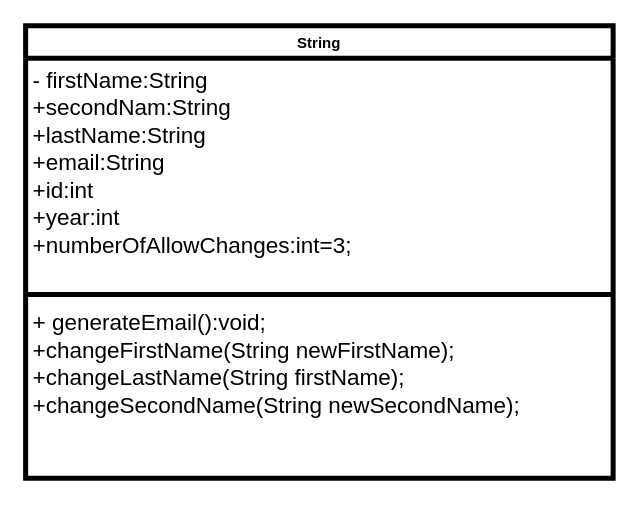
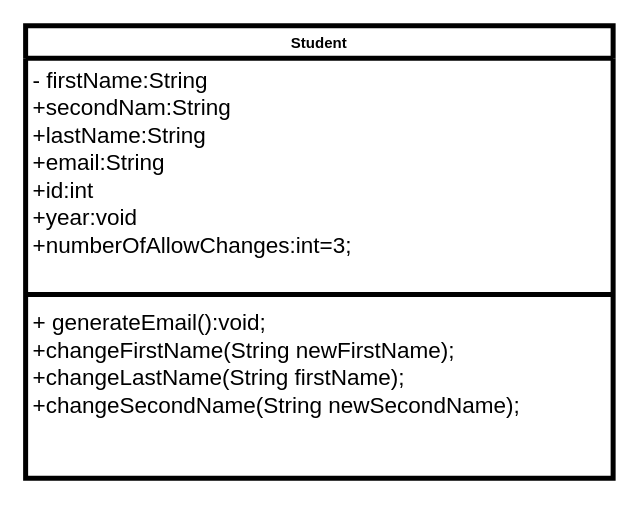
- <mxCell id="2" value="String" style="swimlane;fontStyle=1;align=center;verticalAlign=top;childLayout=stackLayout;horizontal=1;startSize=26;horizontalStack=0;resizeParent=1;resizeParentMax=0;resizeLast=0;collapsible=1;marginBottom=0;strokeWidth=4;" vertex="1" parent="1"><mxGeometry x="20" y="20" width="470" height="362" as="geometry"><mxRectangle x="80" y="60" width="100" height="30" as="alternateBounds" /></mxGeometry></mxCell>
+ <mxCell id="2" value="Student" style="swimlane;fontStyle=1;align=center;verticalAlign=top;childLayout=stackLayout;horizontal=1;startSize=26;horizontalStack=0;resizeParent=1;resizeParentMax=0;resizeLast=0;collapsible=1;marginBottom=0;strokeWidth=4;" vertex="1" parent="1"><mxGeometry x="20" y="20" width="470" height="362" as="geometry"><mxRectangle x="80" y="60" width="100" height="30" as="alternateBounds" /></mxGeometry></mxCell>
- <mxCell id="3" value="- firstName:String&#10;+secondNam:String&#10;+lastName:String&#10;+email:String&#10;+id:int&#10;+year:int&#10;+numberOfAllowChanges:int=3;" style="text;strokeColor=none;fillColor=none;align=left;verticalAlign=top;spacingLeft=4;spacingRight=4;overflow=hidden;rotatable=0;points=[[0,0.5],[1,0.5]];portConstraint=eastwest;strokeWidth=4;fontSize=18;" vertex="1" parent="2"><mxGeometry y="26" width="470" height="184" as="geometry" /></mxCell>
+ <mxCell id="3" value="- firstName:String&#10;+secondNam:String&#10;+lastName:String&#10;+email:String&#10;+id:int&#10;+year:void&#10;+numberOfAllowChanges:int=3;" style="text;strokeColor=none;fillColor=none;align=left;verticalAlign=top;spacingLeft=4;spacingRight=4;overflow=hidden;rotatable=0;points=[[0,0.5],[1,0.5]];portConstraint=eastwest;strokeWidth=4;fontSize=18;" vertex="1" parent="2"><mxGeometry y="26" width="470" height="184" as="geometry" /></mxCell>
